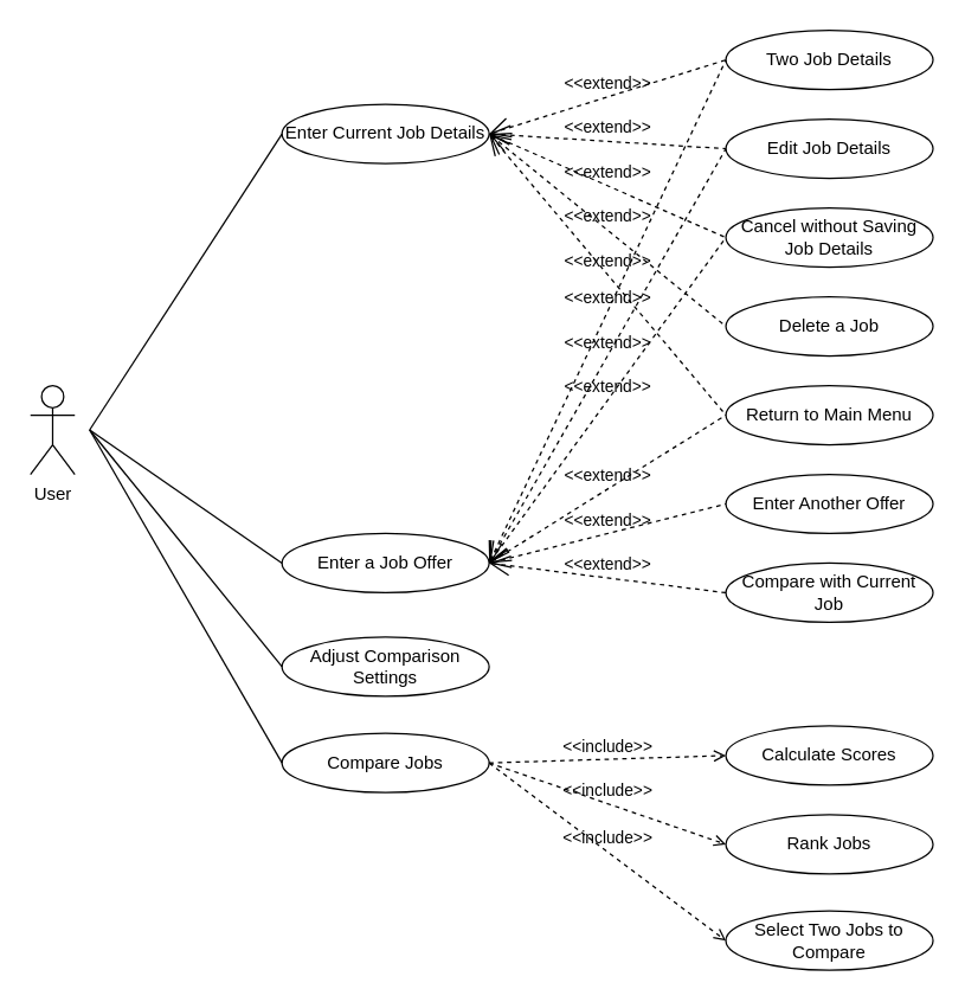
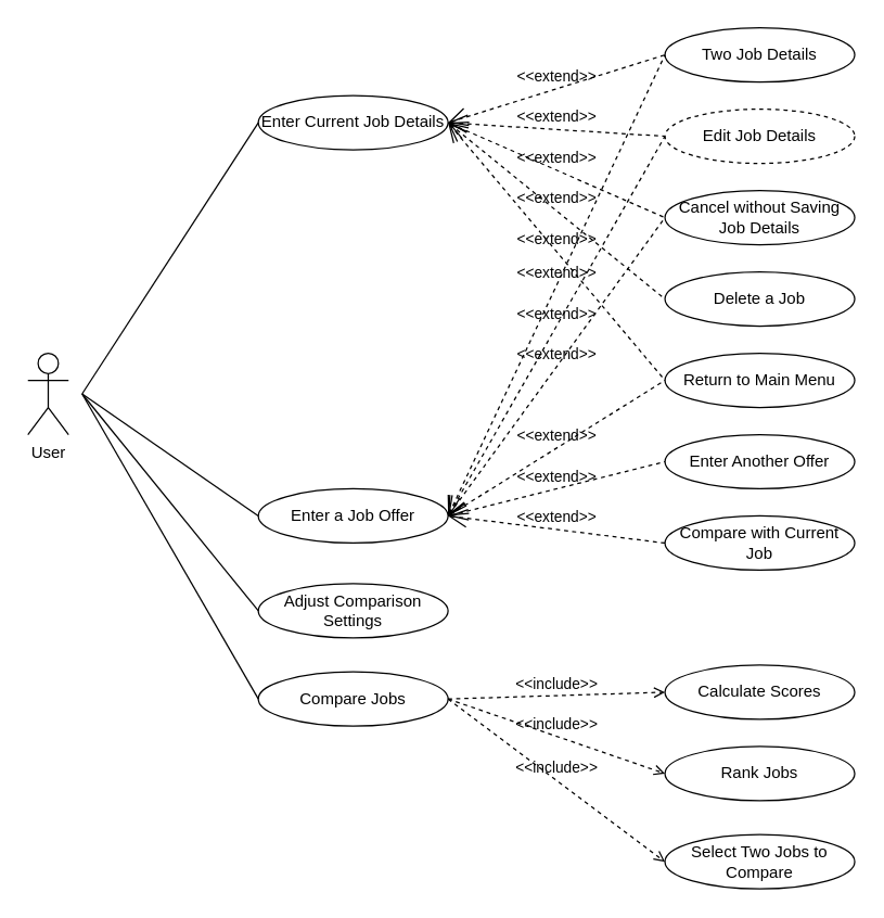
- <mxCell id="7" value="Edit Job Details" style="ellipse;whiteSpace=wrap;html=1;" parent="1" vertex="1"><mxGeometry x="490" y="80" width="140" height="40" as="geometry" /></mxCell>
+ <mxCell id="7" value="Edit Job Details" style="ellipse;whiteSpace=wrap;html=1;dashed=1;" parent="1" vertex="1"><mxGeometry x="490" y="80" width="140" height="40" as="geometry" /></mxCell>
